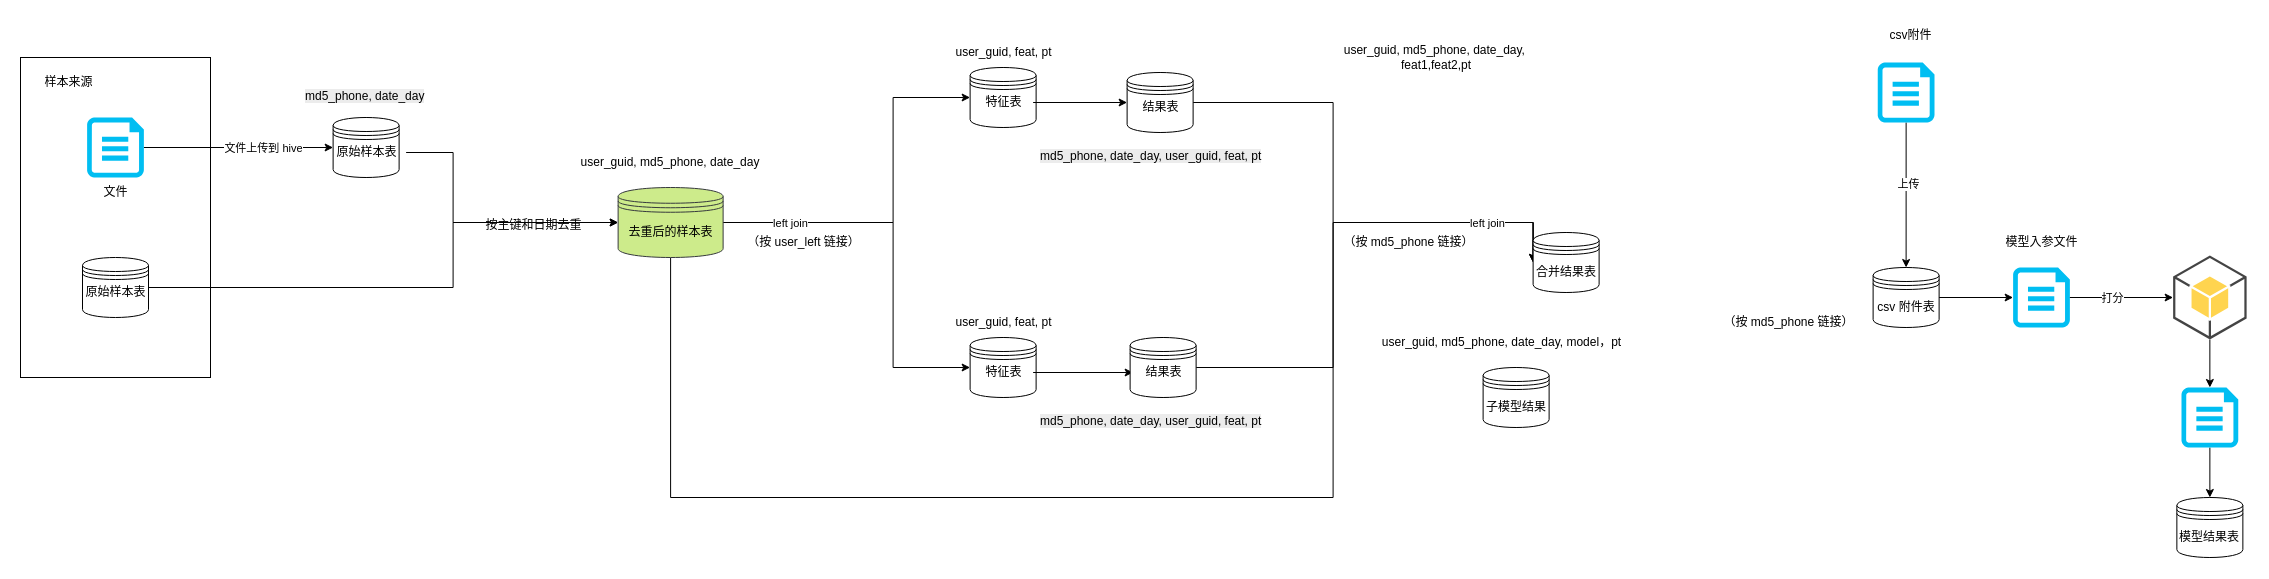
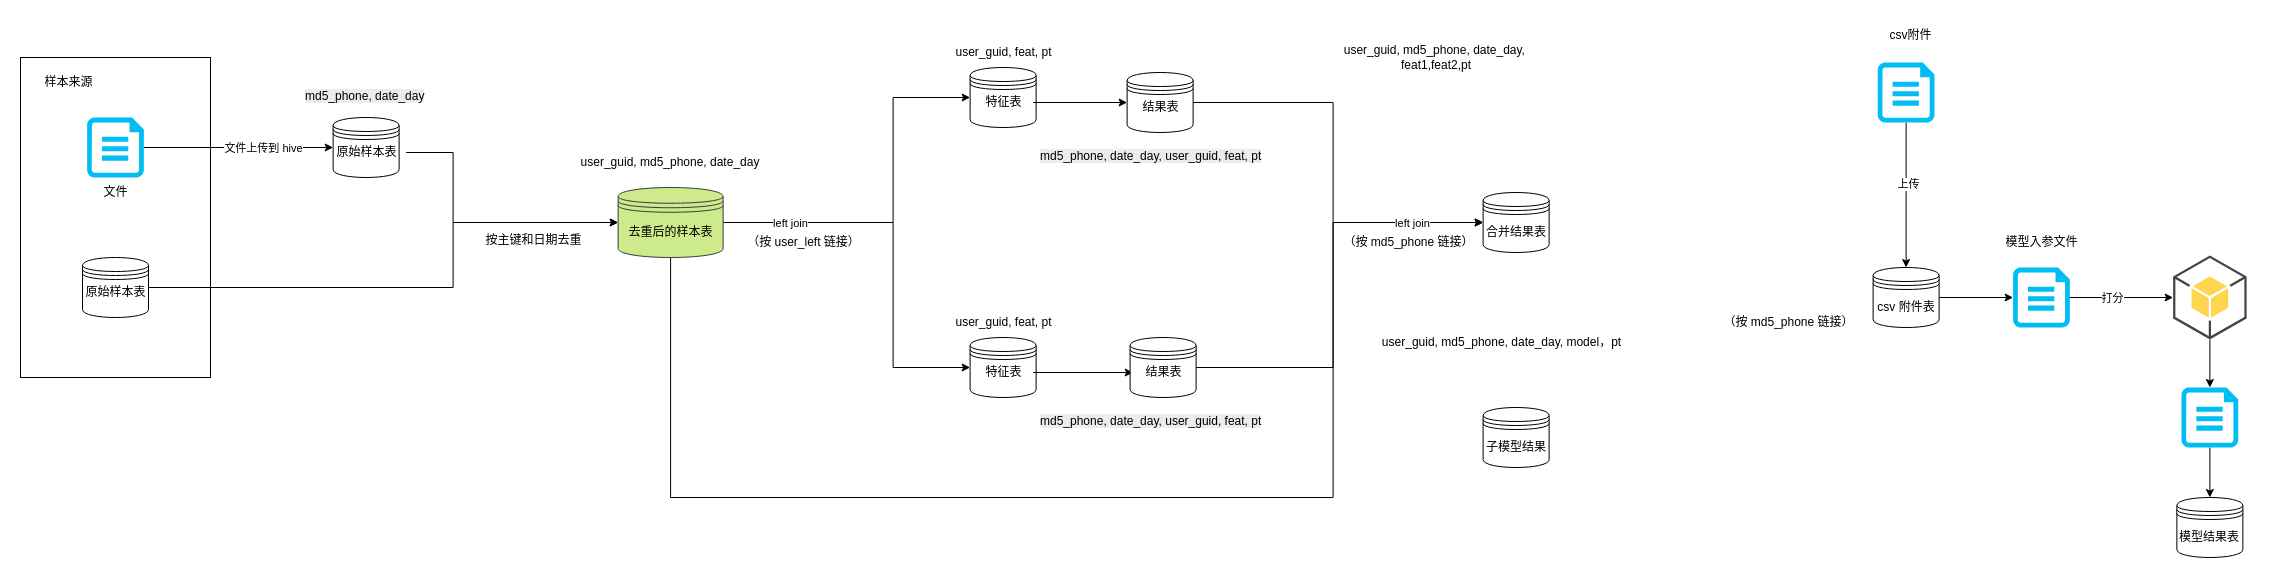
- <mxCell id="20" value="按主键和日期去重" style="text;html=1;align=center;verticalAlign=middle;resizable=0;points=[];autosize=1;strokeColor=none;fillColor=none;" vertex="1" parent="1"><mxGeometry x="472.62" y="210" width="120" height="30" as="geometry" /></mxCell>
+ <mxCell id="20" value="按主键和日期去重" style="text;html=1;align=center;verticalAlign=middle;resizable=0;points=[];autosize=1;strokeColor=none;fillColor=none;" vertex="1" parent="1"><mxGeometry x="472.62" y="225" width="120" height="30" as="geometry" /></mxCell>
- <mxCell id="41" value="合并结果表" style="shape=datastore;whiteSpace=wrap;html=1;" vertex="1" parent="1"><mxGeometry x="1532.62" y="232" width="66" height="60" as="geometry" /></mxCell>
+ <mxCell id="41" value="合并结果表" style="shape=datastore;whiteSpace=wrap;html=1;" vertex="1" parent="1"><mxGeometry x="1482.62" y="192" width="66" height="60" as="geometry" /></mxCell>
- <mxCell id="49" value="子模型结果" style="shape=datastore;whiteSpace=wrap;html=1;" vertex="1" parent="1"><mxGeometry x="1482.62" y="367" width="66" height="60" as="geometry" /></mxCell>
+ <mxCell id="49" value="子模型结果" style="shape=datastore;whiteSpace=wrap;html=1;" vertex="1" parent="1"><mxGeometry x="1482.62" y="407" width="66" height="60" as="geometry" /></mxCell>
